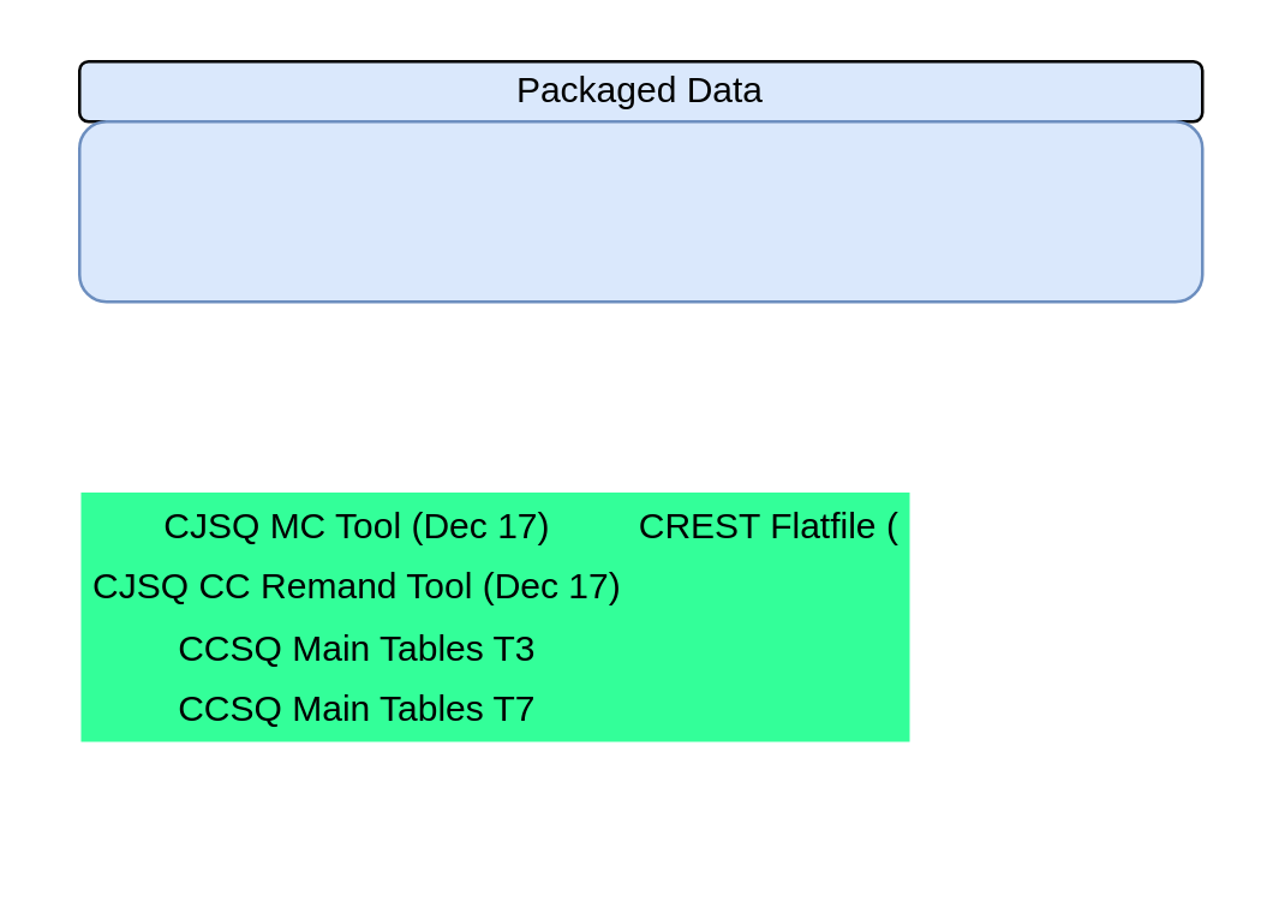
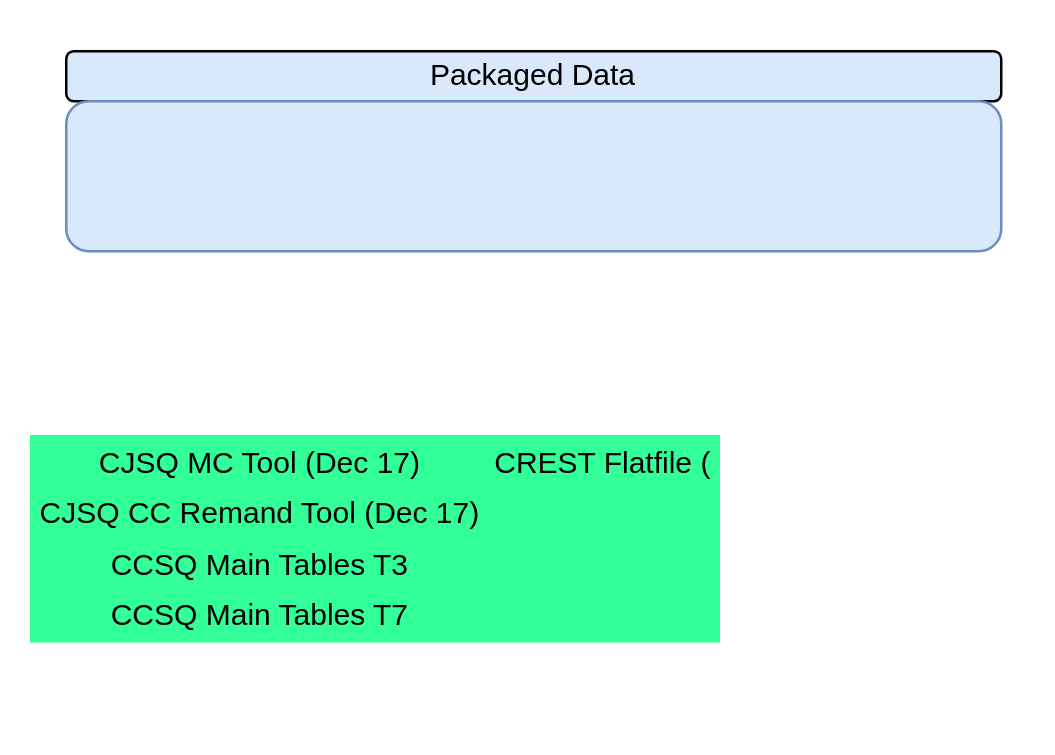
- <mxCell id="4" value="&lt;table style=&quot;background-color: rgb(51 , 255 , 153)&quot; cellpadding=&quot;2&quot;&gt;&lt;tbody&gt;&lt;tr&gt;&lt;td&gt;CJSQ MC Tool (Dec 17)&lt;br&gt;&lt;/td&gt;&lt;td&gt;CREST Flatfile (&lt;/td&gt;&lt;/tr&gt;&lt;tr&gt;&lt;td&gt;CJSQ CC Remand Tool (Dec 17)&lt;br&gt;&lt;/td&gt;&lt;td&gt;&lt;br&gt;&lt;/td&gt;&lt;/tr&gt;&lt;tr&gt;&lt;td&gt;CCSQ Main Tables T3&lt;br&gt;&lt;/td&gt;&lt;td&gt;&lt;br&gt;&lt;/td&gt;&lt;/tr&gt;&lt;tr&gt;&lt;td&gt;CCSQ Main Tables T7&lt;/td&gt;&lt;td&gt;&lt;br&gt;&lt;/td&gt;&lt;/tr&gt;&lt;/tbody&gt;&lt;/table&gt;" style="text;html=1;strokeColor=none;fillColor=none;align=center;verticalAlign=middle;whiteSpace=wrap;rounded=0;" vertex="1" parent="1"><mxGeometry x="20" y="130" width="290" height="150" as="geometry" /></mxCell>
+ <mxCell id="4" value="&lt;table style=&quot;background-color: rgb(51 , 255 , 153)&quot; cellpadding=&quot;2&quot;&gt;&lt;tbody&gt;&lt;tr&gt;&lt;td&gt;CJSQ MC Tool (Dec 17)&lt;br&gt;&lt;/td&gt;&lt;td&gt;CREST Flatfile (&lt;/td&gt;&lt;/tr&gt;&lt;tr&gt;&lt;td&gt;CJSQ CC Remand Tool (Dec 17)&lt;br&gt;&lt;/td&gt;&lt;td&gt;&lt;br&gt;&lt;/td&gt;&lt;/tr&gt;&lt;tr&gt;&lt;td&gt;CCSQ Main Tables T3&lt;br&gt;&lt;/td&gt;&lt;td&gt;&lt;br&gt;&lt;/td&gt;&lt;/tr&gt;&lt;tr&gt;&lt;td&gt;CCSQ Main Tables T7&lt;/td&gt;&lt;td&gt;&lt;br&gt;&lt;/td&gt;&lt;/tr&gt;&lt;/tbody&gt;&lt;/table&gt;" style="text;html=1;strokeColor=none;fillColor=none;align=center;verticalAlign=middle;whiteSpace=wrap;rounded=0;" vertex="1" parent="1"><mxGeometry x="5" y="140" width="290" height="150" as="geometry" /></mxCell>
